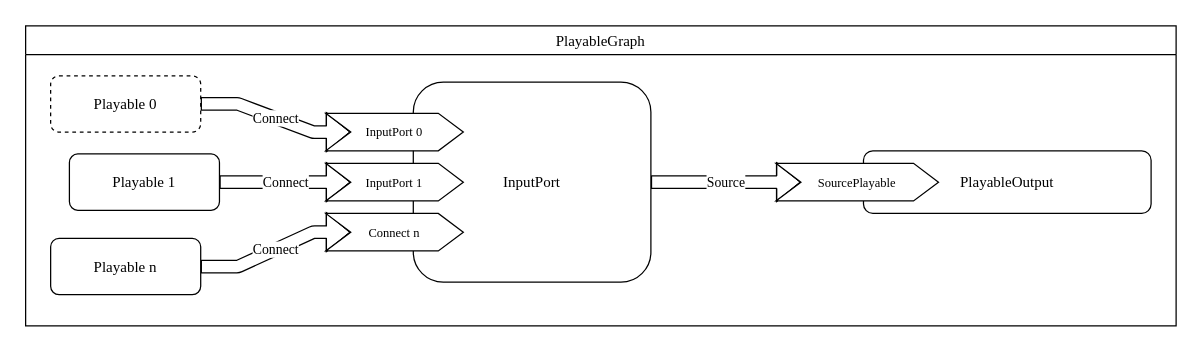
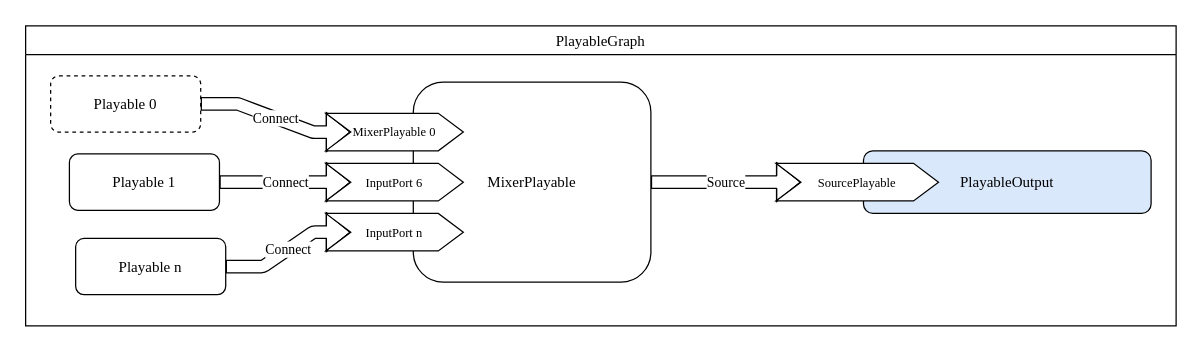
- <mxCell id="13" value="InputPort 0" style="shape=step;perimeter=stepPerimeter;whiteSpace=wrap;html=1;fixedSize=1;fontFamily=Lucida Console;fontSize=10;" vertex="1" parent="10"><mxGeometry y="25" width="110" height="30" as="geometry" /></mxCell>
+ <mxCell id="13" value="MixerPlayable 0" style="shape=step;perimeter=stepPerimeter;whiteSpace=wrap;html=1;fixedSize=1;fontFamily=Lucida Console;fontSize=10;" vertex="1" parent="10"><mxGeometry y="25" width="110" height="30" as="geometry" /></mxCell>
- <mxCell id="12" value="InputPort 1" style="shape=step;perimeter=stepPerimeter;whiteSpace=wrap;html=1;fixedSize=1;fontFamily=Lucida Console;fontSize=10;" vertex="1" parent="10"><mxGeometry y="65" width="110" height="30" as="geometry" /></mxCell>
+ <mxCell id="12" value="InputPort 6" style="shape=step;perimeter=stepPerimeter;whiteSpace=wrap;html=1;fixedSize=1;fontFamily=Lucida Console;fontSize=10;" vertex="1" parent="10"><mxGeometry y="65" width="110" height="30" as="geometry" /></mxCell>
- <mxCell id="11" value="InputPort" style="rounded=1;whiteSpace=wrap;html=1;fontFamily=Lucida Console;" vertex="1" parent="10"><mxGeometry x="70" width="190" height="160" as="geometry" /></mxCell>
+ <mxCell id="11" value="MixerPlayable" style="rounded=1;whiteSpace=wrap;html=1;fontFamily=Lucida Console;" vertex="1" parent="10"><mxGeometry x="70" width="190" height="160" as="geometry" /></mxCell>
- <mxCell id="16" value="PlayableOutput" style="rounded=1;whiteSpace=wrap;html=1;fontFamily=Lucida Console;" vertex="1" parent="15"><mxGeometry x="70" width="230" height="50" as="geometry" /></mxCell>
+ <mxCell id="16" value="PlayableOutput" style="rounded=1;whiteSpace=wrap;html=1;fontFamily=Lucida Console;fillColor=#dae8fc;" vertex="1" parent="15"><mxGeometry x="70" width="230" height="50" as="geometry" /></mxCell>
- <mxCell id="14" value="Connect n" style="shape=step;perimeter=stepPerimeter;whiteSpace=wrap;html=1;fixedSize=1;fontFamily=Lucida Console;fontSize=10;" vertex="1" parent="10"><mxGeometry y="105" width="110" height="30" as="geometry" /></mxCell>
+ <mxCell id="14" value="InputPort n" style="shape=step;perimeter=stepPerimeter;whiteSpace=wrap;html=1;fixedSize=1;fontFamily=Lucida Console;fontSize=10;" vertex="1" parent="10"><mxGeometry y="105" width="110" height="30" as="geometry" /></mxCell>
- <mxCell id="9" value="Playable n" style="rounded=1;whiteSpace=wrap;html=1;fontFamily=Lucida Console;" vertex="1" parent="2"><mxGeometry x="20" y="170" width="120" height="45" as="geometry" /></mxCell>
+ <mxCell id="9" value="Playable n" style="rounded=1;whiteSpace=wrap;html=1;fontFamily=Lucida Console;" vertex="1" parent="2"><mxGeometry x="40" y="170" width="120" height="45" as="geometry" /></mxCell>
